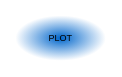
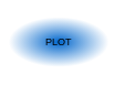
- <mxCell id="2" value="PLOT" style="rounded=1;whiteSpace=wrap;html=1;arcSize=43;fillColor=#0066CC;strokeColor=none;gradientColor=#ffffff;gradientDirection=radial;" vertex="1" parent="1"><mxGeometry x="20" y="20" width="120" height="60" as="geometry" /></mxCell>
+ <mxCell id="2" value="PLOT" style="rounded=1;whiteSpace=wrap;html=1;arcSize=43;fillColor=#0066CC;strokeColor=none;gradientColor=#ffffff;gradientDirection=radial;" vertex="1" parent="1"><mxGeometry x="10" y="20" width="120" height="60" as="geometry" /></mxCell>
